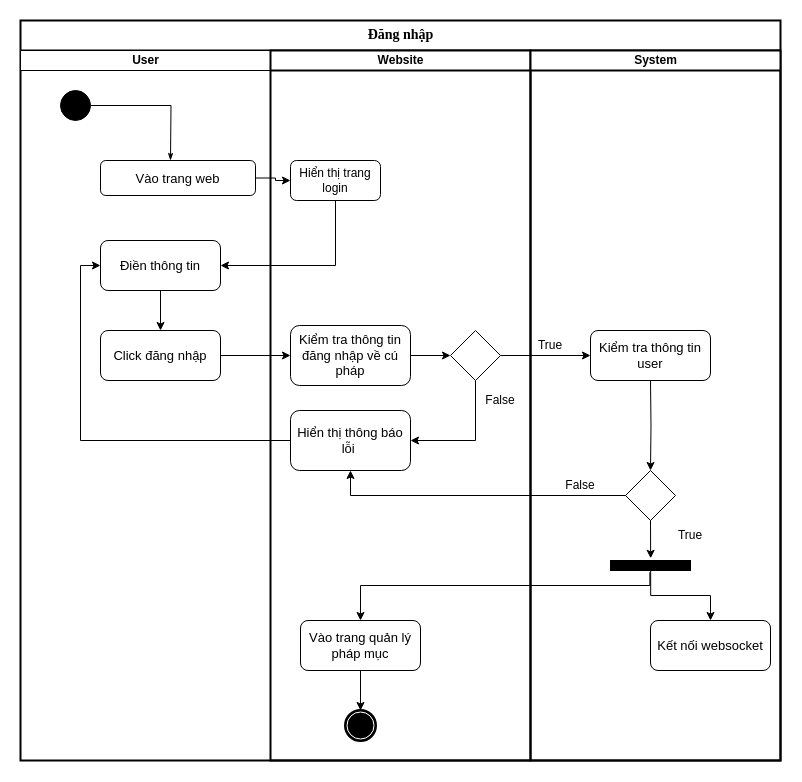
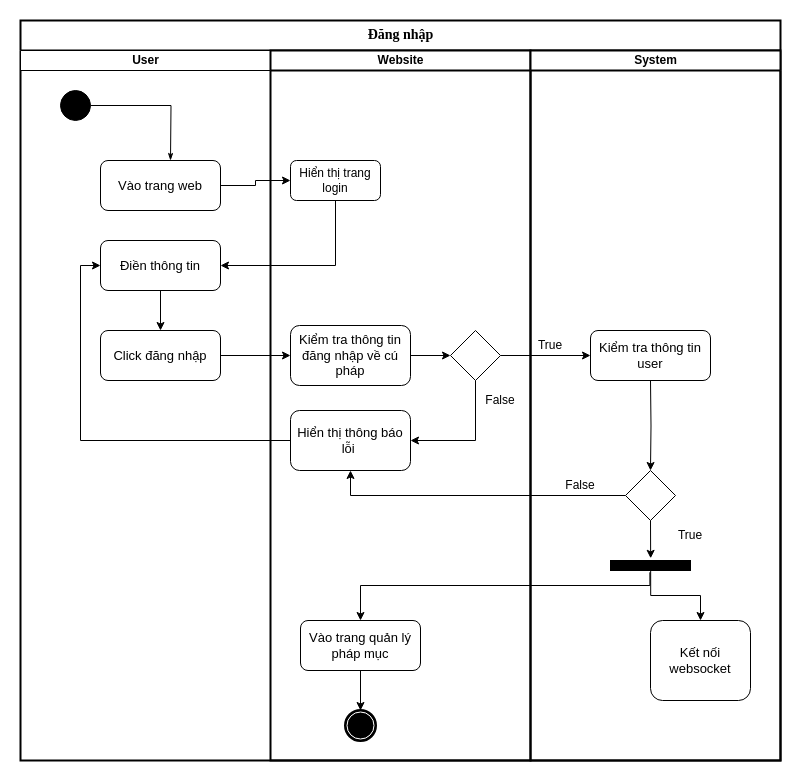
- <mxCell id="5" value="&lt;font style=&quot;font-size: 13px;&quot;&gt;Vào trang web&lt;/font&gt;" style="rounded=1;whiteSpace=wrap;html=1;" parent="3" vertex="1"><mxGeometry x="80" y="110" width="155" height="35" as="geometry" /></mxCell>
+ <mxCell id="5" value="&lt;font style=&quot;font-size: 13px;&quot;&gt;Vào trang web&lt;/font&gt;" style="rounded=1;whiteSpace=wrap;html=1;" parent="3" vertex="1"><mxGeometry x="80" y="110" width="120" height="50" as="geometry" /></mxCell>
- <mxCell id="34" value="&lt;span style=&quot;font-size: 13px;&quot;&gt;Kết nối websocket&lt;/span&gt;" style="rounded=1;whiteSpace=wrap;html=1;" parent="26" vertex="1"><mxGeometry x="120" y="570" width="120" height="50" as="geometry" /></mxCell>
+ <mxCell id="34" value="&lt;span style=&quot;font-size: 13px;&quot;&gt;Kết nối websocket&lt;/span&gt;" style="rounded=1;whiteSpace=wrap;html=1;" parent="26" vertex="1"><mxGeometry x="120" y="570" width="100" height="80" as="geometry" /></mxCell>
